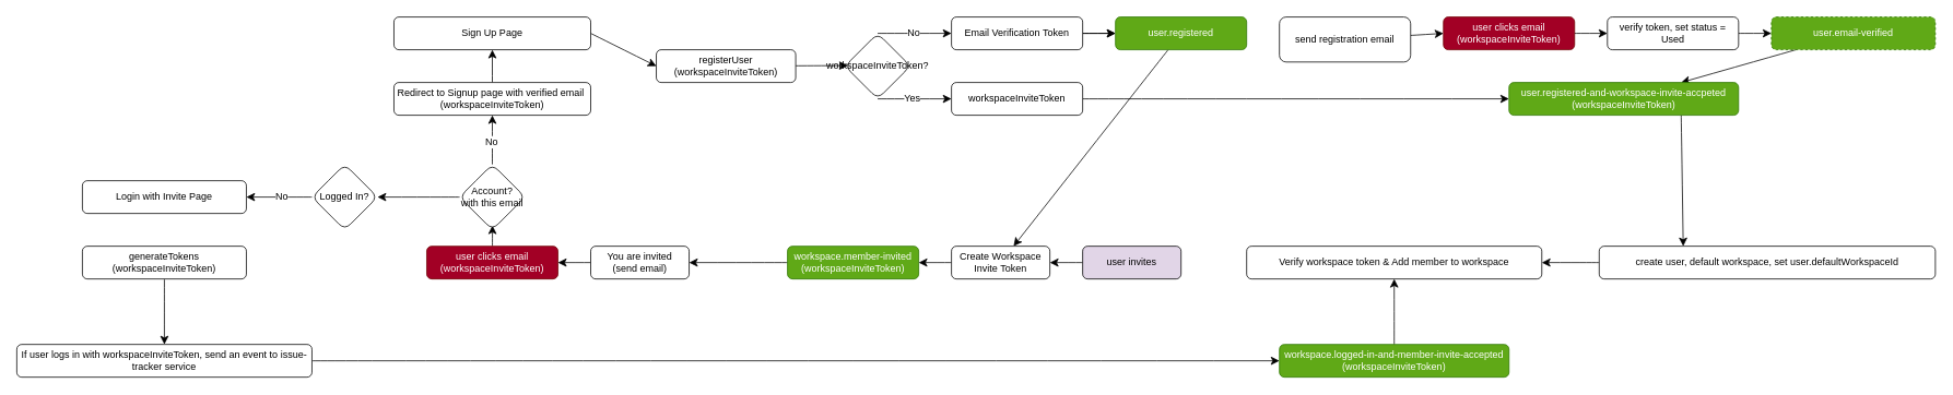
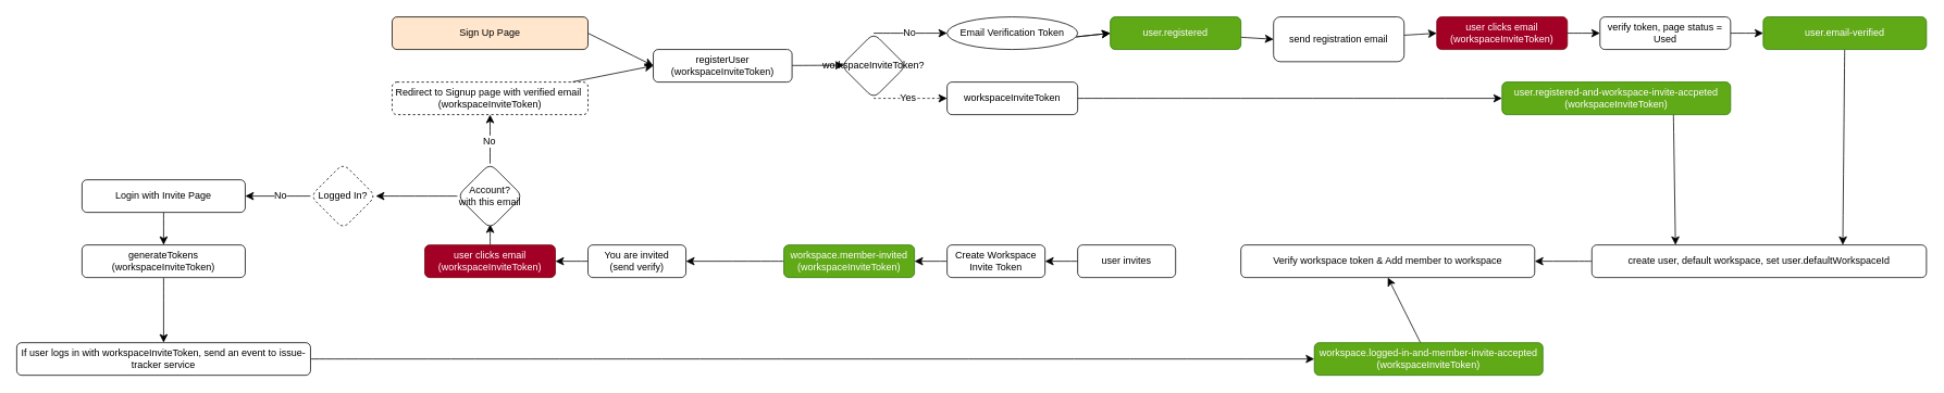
- <mxCell id="3" value="Sign Up Page" style="rounded=1;whiteSpace=wrap;html=1;" parent="1" vertex="1"><mxGeometry x="480" y="20" width="240" height="40" as="geometry" /></mxCell>
+ <mxCell id="3" value="Sign Up Page" style="rounded=1;whiteSpace=wrap;html=1;fillColor=#ffe6cc;" parent="1" vertex="1"><mxGeometry x="480" y="20" width="240" height="40" as="geometry" /></mxCell>
- <mxCell id="8" value="Email Verification Token" style="rounded=1;whiteSpace=wrap;html=1;" parent="1" vertex="1"><mxGeometry x="1160" y="20" width="160" height="40" as="geometry" /></mxCell>
+ <mxCell id="8" value="Email Verification Token" style="ellipse;whiteSpace=wrap;html=1;" parent="1" vertex="1"><mxGeometry x="1160" y="20" width="160" height="40" as="geometry" /></mxCell>
- <mxCell id="16" value="verify token, set status = Used" style="rounded=1;whiteSpace=wrap;html=1;" parent="1" vertex="1"><mxGeometry x="1960" y="20" width="160" height="40" as="geometry" /></mxCell>
+ <mxCell id="16" value="verify token, page status = Used" style="rounded=1;whiteSpace=wrap;html=1;" parent="1" vertex="1"><mxGeometry x="1960" y="20" width="160" height="40" as="geometry" /></mxCell>
- <mxCell id="18" value="user.email-verified" style="rounded=1;whiteSpace=wrap;html=1;fillColor=#60a917;strokeColor=#2D7600;fontColor=#ffffff;dashed=1;" parent="1" vertex="1"><mxGeometry x="2160" y="20" width="200" height="40" as="geometry" /></mxCell>
+ <mxCell id="18" value="user.email-verified" style="rounded=1;whiteSpace=wrap;html=1;fillColor=#60a917;strokeColor=#2D7600;fontColor=#ffffff;" parent="1" vertex="1"><mxGeometry x="2160" y="20" width="200" height="40" as="geometry" /></mxCell>
- <mxCell id="17" value="" style="edgeStyle=none;curved=1;rounded=0;orthogonalLoop=1;jettySize=auto;html=1;fontSize=12;startSize=8;endSize=8;" parent="1" source="18" target="54" edge="1"><mxGeometry relative="1" as="geometry"><mxPoint x="2240" y="300" as="targetPoint" /></mxGeometry></mxCell>
+ <mxCell id="17" value="" style="edgeStyle=none;curved=1;rounded=0;orthogonalLoop=1;jettySize=auto;html=1;fontSize=12;startSize=8;endSize=8;entryX=0.75;entryY=0;entryDx=0;entryDy=0;" parent="1" source="18" target="20" edge="1"><mxGeometry relative="1" as="geometry"><mxPoint x="2240" y="300" as="targetPoint" /></mxGeometry></mxCell>
- <mxCell id="42" style="edgeStyle=none;curved=1;rounded=0;orthogonalLoop=1;jettySize=auto;html=1;fontSize=12;startSize=8;endSize=8;" parent="1" source="43" target="3" edge="1"><mxGeometry relative="1" as="geometry" /></mxCell>
+ <mxCell id="42" style="edgeStyle=none;curved=1;rounded=0;orthogonalLoop=1;jettySize=auto;html=1;entryX=0;entryY=0.5;entryDx=0;entryDy=0;fontSize=12;startSize=8;endSize=8;" parent="1" source="43" target="5" edge="1"><mxGeometry relative="1" as="geometry" /></mxCell>
- <mxCell id="43" value="Redirect to Signup page with verified email&amp;nbsp;&lt;div&gt;(workspaceInviteToken)&lt;/div&gt;" style="rounded=1;whiteSpace=wrap;html=1;" parent="1" vertex="1"><mxGeometry x="480" y="100" width="240" height="40" as="geometry" /></mxCell>
+ <mxCell id="43" value="Redirect to Signup page with verified email&amp;nbsp;&lt;div&gt;(workspaceInviteToken)&lt;/div&gt;" style="rounded=1;whiteSpace=wrap;html=1;dashed=1;" parent="1" vertex="1"><mxGeometry x="480" y="100" width="240" height="40" as="geometry" /></mxCell>
- <mxCell id="48" style="edgeStyle=none;curved=1;rounded=0;orthogonalLoop=1;jettySize=auto;html=1;entryX=0;entryY=0.5;entryDx=0;entryDy=0;fontSize=12;startSize=8;endSize=8;exitX=0.5;exitY=1;exitDx=0;exitDy=0;" parent="1" source="50" target="52" edge="1"><mxGeometry relative="1" as="geometry" /></mxCell>
+ <mxCell id="48" style="edgeStyle=none;curved=1;rounded=0;orthogonalLoop=1;jettySize=auto;html=1;entryX=0;entryY=0.5;entryDx=0;entryDy=0;fontSize=12;startSize=8;endSize=8;exitX=0.5;exitY=1;exitDx=0;exitDy=0;dashed=1;" parent="1" source="50" target="52" edge="1"><mxGeometry relative="1" as="geometry" /></mxCell>
- <mxCell id="9" value="" style="edgeStyle=none;curved=1;rounded=0;orthogonalLoop=1;jettySize=auto;html=1;fontSize=12;startSize=8;endSize=8;" parent="1" source="10" target="37" edge="1"><mxGeometry relative="1" as="geometry"><mxPoint x="1560" y="40" as="targetPoint" /></mxGeometry></mxCell>
+ <mxCell id="9" value="" style="edgeStyle=none;curved=1;rounded=0;orthogonalLoop=1;jettySize=auto;html=1;fontSize=12;startSize=8;endSize=8;entryX=0;entryY=0.5;entryDx=0;entryDy=0;" parent="1" source="10" target="12" edge="1"><mxGeometry relative="1" as="geometry"><mxPoint x="1560" y="40" as="targetPoint" /></mxGeometry></mxCell>
- <mxCell id="57" value="Logged In?" style="rhombus;whiteSpace=wrap;html=1;rounded=1;" parent="1" vertex="1"><mxGeometry x="380" y="200" width="80" height="80" as="geometry" /></mxCell>
+ <mxCell id="57" value="Logged In?" style="rhombus;whiteSpace=wrap;html=1;rounded=1;dashed=1;" parent="1" vertex="1"><mxGeometry x="380" y="200" width="80" height="80" as="geometry" /></mxCell>
+ <mxCell id="44" style="edgeStyle=none;curved=1;rounded=0;orthogonalLoop=1;jettySize=auto;html=1;entryX=0.5;entryY=0;entryDx=0;entryDy=0;fontSize=12;startSize=8;endSize=8;" parent="1" source="45" target="24" edge="1"><mxGeometry relative="1" as="geometry" /></mxCell>
- <mxCell id="31" value="You are invited &lt;br&gt;(send email)" style="rounded=1;whiteSpace=wrap;html=1;" parent="1" vertex="1"><mxGeometry x="720" y="300" width="120" height="40" as="geometry" /></mxCell>
+ <mxCell id="31" value="You are invited &lt;br&gt;(send verify)" style="rounded=1;whiteSpace=wrap;html=1;" parent="1" vertex="1"><mxGeometry x="720" y="300" width="120" height="40" as="geometry" /></mxCell>
- <mxCell id="22" value="user invites" style="rounded=1;whiteSpace=wrap;html=1;fillColor=#e1d5e7;" parent="1" vertex="1"><mxGeometry x="1320" y="300" width="120" height="40" as="geometry" /></mxCell>
+ <mxCell id="22" value="user invites" style="rounded=1;whiteSpace=wrap;html=1;" parent="1" vertex="1"><mxGeometry x="1320" y="300" width="120" height="40" as="geometry" /></mxCell>
- <mxCell id="29" value="workspace.logged-in-and-member-invite-accepted&lt;br&gt;(workspaceInviteToken)" style="whiteSpace=wrap;html=1;rounded=1;fillColor=#60a917;fontColor=#ffffff;strokeColor=#2D7600;" parent="1" vertex="1"><mxGeometry x="1560" y="420" width="280" height="40" as="geometry" /></mxCell>
+ <mxCell id="29" value="workspace.logged-in-and-member-invite-accepted&lt;br&gt;(workspaceInviteToken)" style="whiteSpace=wrap;html=1;rounded=1;fillColor=#60a917;fontColor=#ffffff;strokeColor=#2D7600;" parent="1" vertex="1"><mxGeometry x="1610" y="420" width="280" height="40" as="geometry" /></mxCell>
